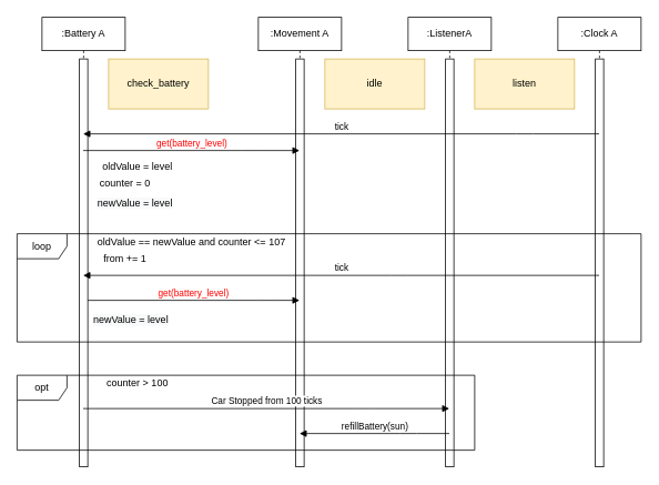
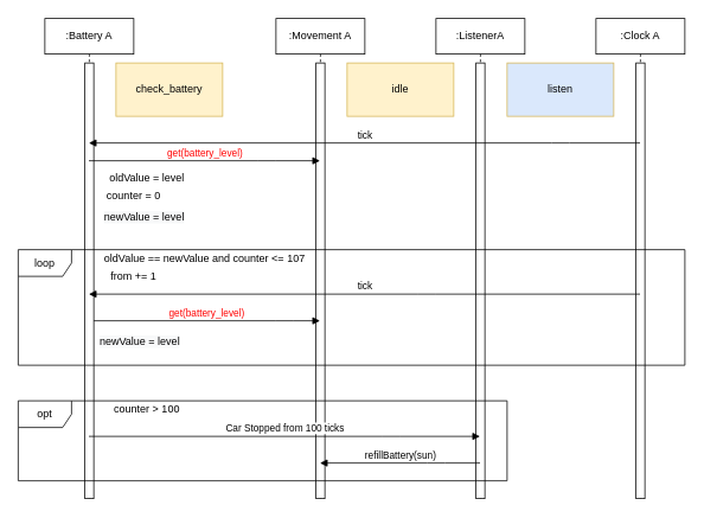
- <mxCell id="12" value="listen" style="rounded=0;whiteSpace=wrap;html=1;fillColor=#fff2cc;strokeColor=#d6b656;" vertex="1" parent="1"><mxGeometry x="570" y="70" width="120" height="60" as="geometry" /></mxCell>
+ <mxCell id="12" value="listen" style="rounded=0;whiteSpace=wrap;html=1;fillColor=#dae8fc;strokeColor=#d6b656;" vertex="1" parent="1"><mxGeometry x="570" y="70" width="120" height="60" as="geometry" /></mxCell>
